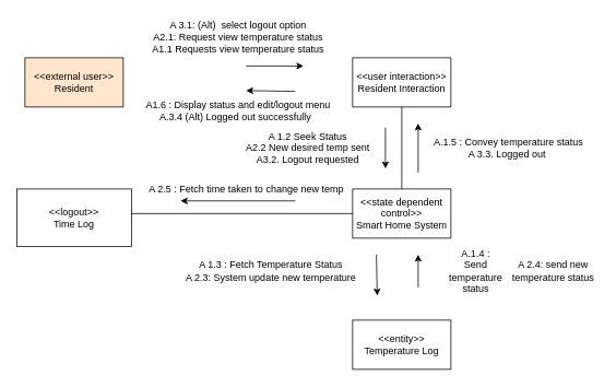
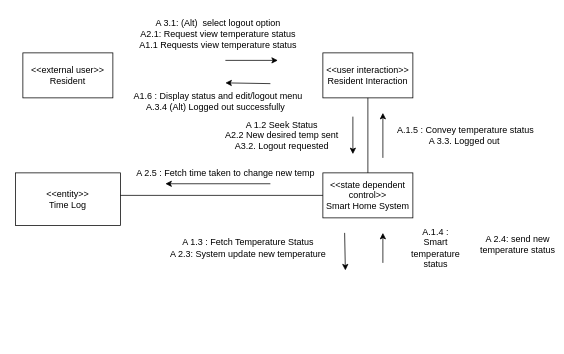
- <mxCell id="2" value="&amp;lt;&amp;lt;external user&amp;gt;&amp;gt;&lt;br&gt;Resident" style="rounded=0;whiteSpace=wrap;html=1;fillColor=#ffe6cc;" vertex="1" parent="1"><mxGeometry x="30" y="70" width="120" height="60" as="geometry" /></mxCell>
+ <mxCell id="2" value="&amp;lt;&amp;lt;external user&amp;gt;&amp;gt;&lt;br&gt;Resident" style="rounded=0;whiteSpace=wrap;html=1;" vertex="1" parent="1"><mxGeometry x="30" y="70" width="120" height="60" as="geometry" /></mxCell>
- <mxCell id="5" value="&amp;lt;&amp;lt;logout&amp;gt;&amp;gt;&lt;br&gt;Time Log" style="rounded=0;whiteSpace=wrap;html=1;" vertex="1" parent="1"><mxGeometry x="20" y="230" width="140" height="70" as="geometry" /></mxCell>
+ <mxCell id="5" value="&amp;lt;&amp;lt;entity&amp;gt;&amp;gt;&lt;br&gt;Time Log" style="rounded=0;whiteSpace=wrap;html=1;" vertex="1" parent="1"><mxGeometry x="20" y="230" width="140" height="70" as="geometry" /></mxCell>
- <mxCell id="16" value="A.1.4 :&lt;br&gt;Send &lt;br&gt;temperature &lt;br&gt;status" style="text;html=1;align=center;verticalAlign=middle;resizable=0;points=[];autosize=1;strokeColor=none;fillColor=none;" vertex="1" parent="1"><mxGeometry x="540" y="300" width="80" height="60" as="geometry" /></mxCell>
+ <mxCell id="16" value="A.1.4 :&lt;br&gt;Smart &lt;br&gt;temperature &lt;br&gt;status" style="text;html=1;align=center;verticalAlign=middle;resizable=0;points=[];autosize=1;strokeColor=none;fillColor=none;" vertex="1" parent="1"><mxGeometry x="540" y="300" width="80" height="60" as="geometry" /></mxCell>
- <mxCell id="24" value="A 2.4: send new temperature status" style="text;html=1;strokeColor=none;fillColor=none;align=center;verticalAlign=middle;whiteSpace=wrap;rounded=0;" vertex="1" parent="1"><mxGeometry x="620" y="315" width="110" height="30" as="geometry" /></mxCell>
+ <mxCell id="24" value="A 2.4: send new temperature status" style="text;html=1;strokeColor=none;fillColor=none;align=center;verticalAlign=middle;whiteSpace=wrap;rounded=0;" vertex="1" parent="1"><mxGeometry x="635" y="310" width="110" height="30" as="geometry" /></mxCell>
- <mxCell id="6" value="&amp;lt;&amp;lt;entity&amp;gt;&amp;gt;&lt;br&gt;Temperature Log" style="rounded=0;whiteSpace=wrap;html=1;" vertex="1" parent="1"><mxGeometry x="430" y="390" width="120" height="60" as="geometry" /></mxCell>
